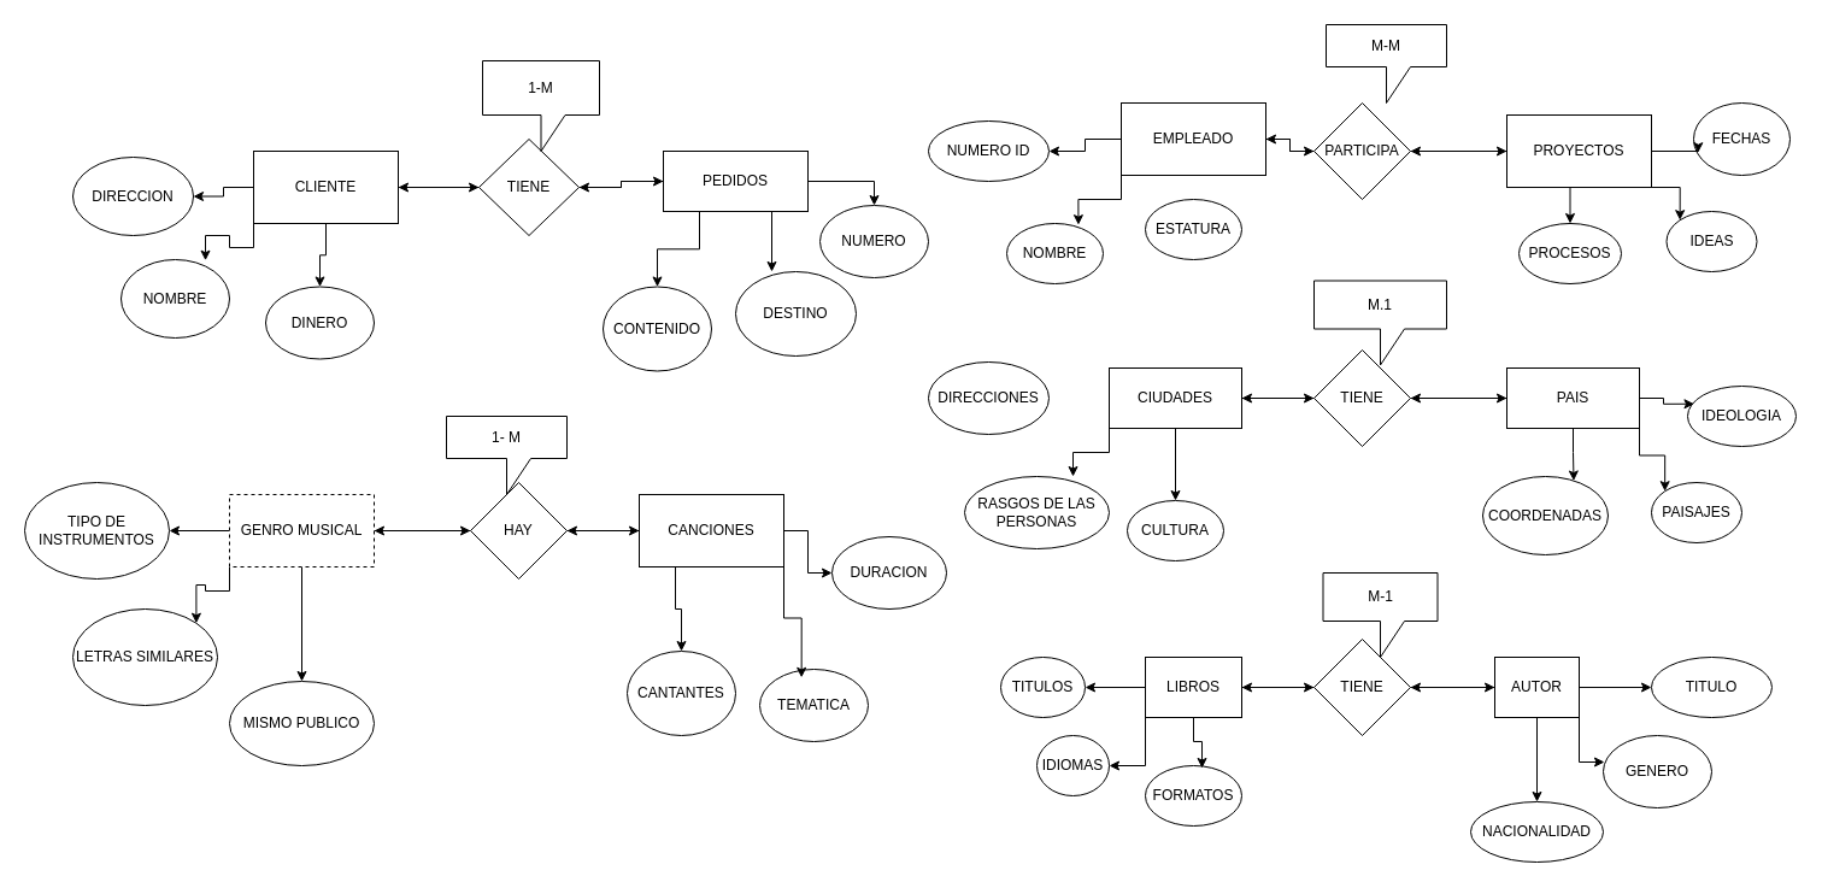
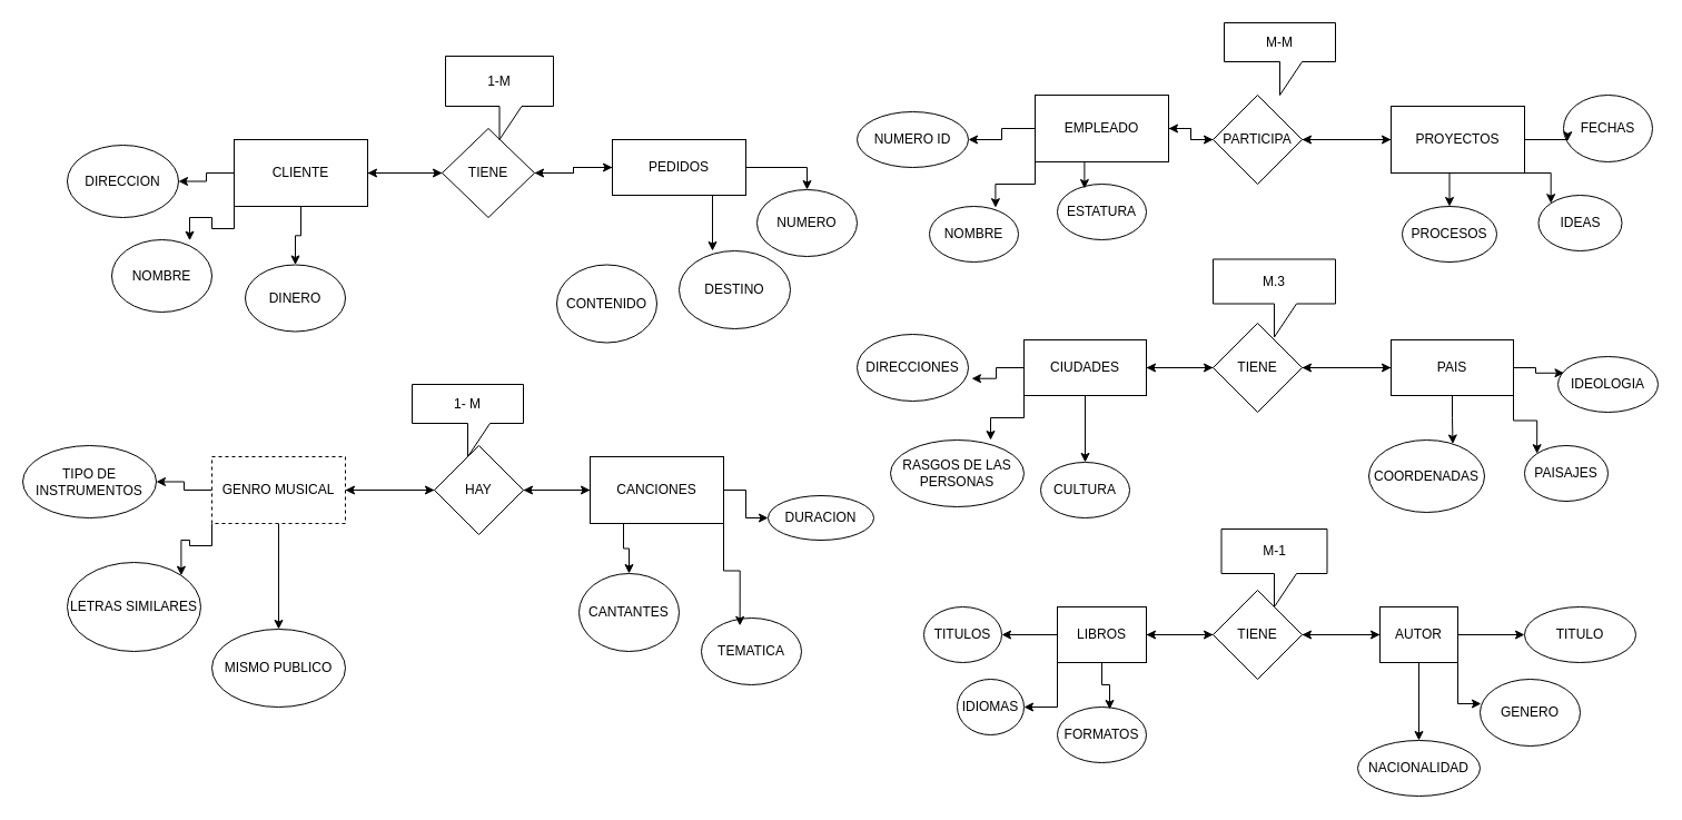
+ <mxCell id="57" style="edgeStyle=orthogonalEdgeStyle;rounded=0;orthogonalLoop=1;jettySize=auto;html=1;exitX=0.5;exitY=1;exitDx=0;exitDy=0;entryX=0.305;entryY=0.08;entryDx=0;entryDy=0;entryPerimeter=0;" edge="1" parent="1" source="46" target="50"><mxGeometry relative="1" as="geometry" /></mxCell>
- <mxCell id="65" style="edgeStyle=orthogonalEdgeStyle;rounded=0;orthogonalLoop=1;jettySize=auto;html=1;exitX=0.25;exitY=1;exitDx=0;exitDy=0;" edge="1" parent="1" source="66" target="75"><mxGeometry relative="1" as="geometry" /></mxCell>
- <mxCell id="100" value="M.1" style="shape=callout;whiteSpace=wrap;html=1;perimeter=calloutPerimeter;" vertex="1" parent="1"><mxGeometry x="1090" y="232.5" width="110" height="70" as="geometry" /></mxCell>
+ <mxCell id="100" value="M.3" style="shape=callout;whiteSpace=wrap;html=1;perimeter=calloutPerimeter;" vertex="1" parent="1"><mxGeometry x="1090" y="232.5" width="110" height="70" as="geometry" /></mxCell>
+ <mxCell id="39" style="edgeStyle=orthogonalEdgeStyle;rounded=0;orthogonalLoop=1;jettySize=auto;html=1;exitX=0;exitY=0.5;exitDx=0;exitDy=0;entryX=1.03;entryY=0.662;entryDx=0;entryDy=0;entryPerimeter=0;" edge="1" parent="1" source="26" target="32"><mxGeometry relative="1" as="geometry" /></mxCell>
- <mxCell id="92" value="TIPO DE INSTRUMENTOS" style="ellipse;whiteSpace=wrap;html=1;" vertex="1" parent="1"><mxGeometry x="20" y="400" width="120" height="80" as="geometry" /></mxCell>
+ <mxCell id="92" value="TIPO DE INSTRUMENTOS" style="ellipse;whiteSpace=wrap;html=1;" vertex="1" parent="1"><mxGeometry x="20" y="400" width="120" height="65" as="geometry" /></mxCell>
- <mxCell id="93" value="DURACION" style="ellipse;whiteSpace=wrap;html=1;" vertex="1" parent="1"><mxGeometry x="690" y="445" width="95" height="60" as="geometry" /></mxCell>
+ <mxCell id="93" value="DURACION" style="ellipse;whiteSpace=wrap;html=1;" vertex="1" parent="1"><mxGeometry x="690" y="445" width="95" height="40" as="geometry" /></mxCell>
- <mxCell id="95" value="CANTANTES" style="ellipse;whiteSpace=wrap;html=1;" vertex="1" parent="1"><mxGeometry x="520" y="540" width="90" height="70" as="geometry" /></mxCell>
+ <mxCell id="95" value="CANTANTES" style="ellipse;whiteSpace=wrap;html=1;" vertex="1" parent="1"><mxGeometry x="520" y="515" width="90" height="70" as="geometry" /></mxCell>
